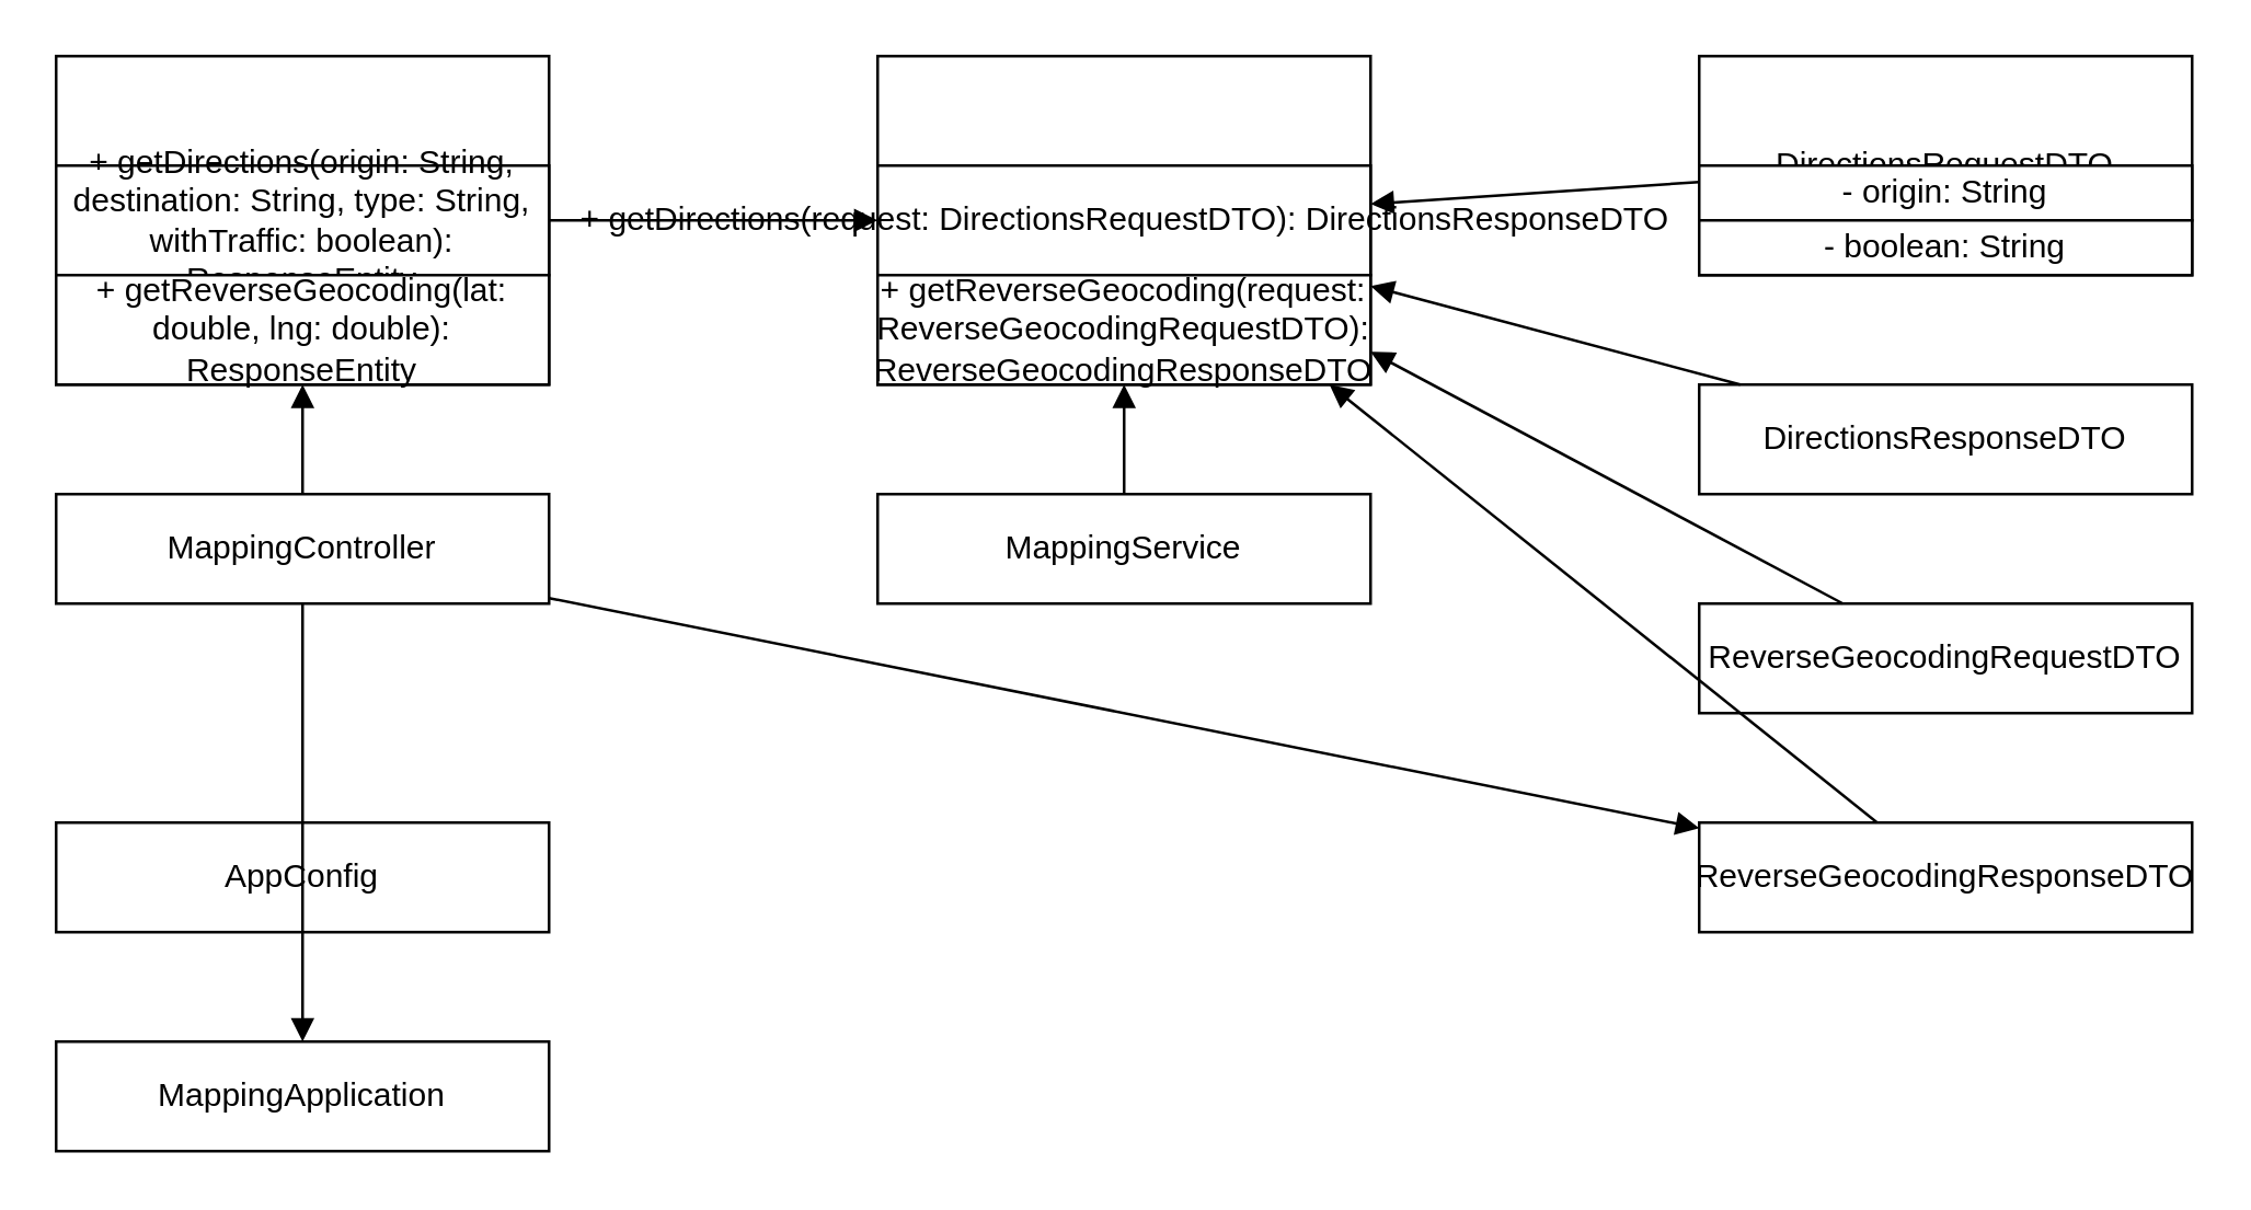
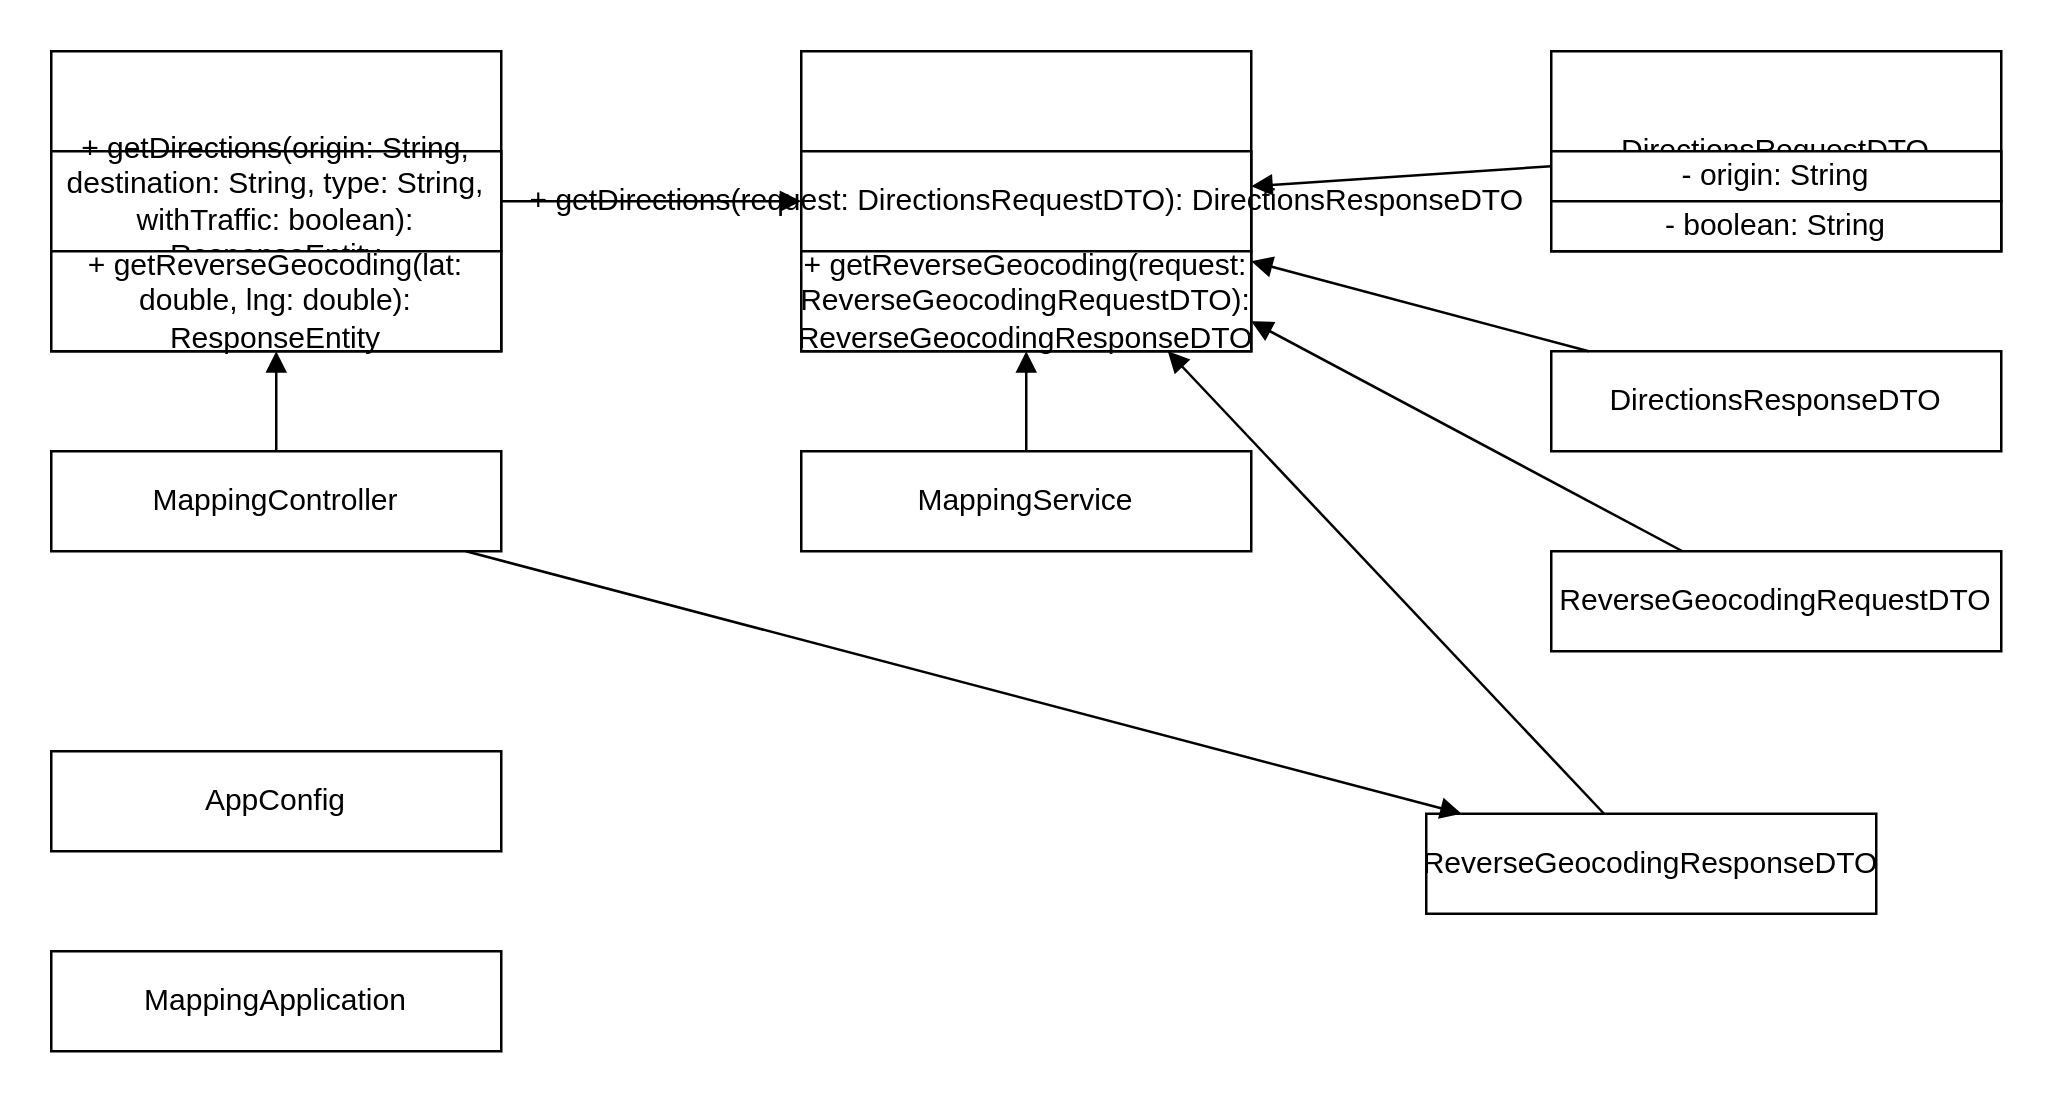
- <mxCell id="26" style="endArrow=block;html=1;rounded=0;" edge="1" parent="1" source="5" target="17"><mxGeometry relative="1" as="geometry" /></mxCell>
- <mxCell id="15" value="ReverseGeocodingResponseDTO" style="rounded=0;whiteSpace=wrap;html=1;" vertex="1" parent="1"><mxGeometry x="620" y="300" width="180" height="40" as="geometry" /></mxCell>
+ <mxCell id="15" value="ReverseGeocodingResponseDTO" style="rounded=0;whiteSpace=wrap;html=1;" vertex="1" parent="1"><mxGeometry x="570" y="325" width="180" height="40" as="geometry" /></mxCell>
